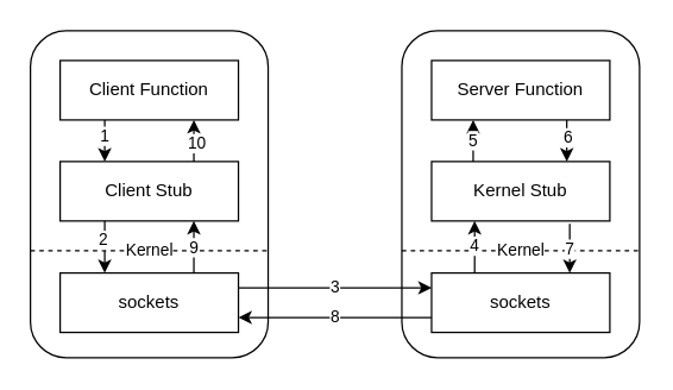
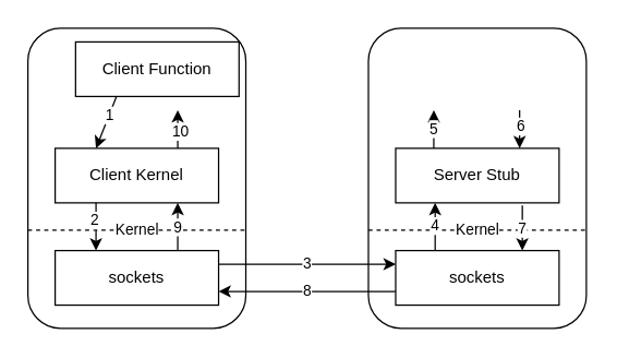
- <mxCell id="4" value="Client Function" style="rounded=0;whiteSpace=wrap;html=1;" vertex="1" parent="2"><mxGeometry x="20" y="20" width="120" height="40" as="geometry" /></mxCell>
+ <mxCell id="4" value="Client Function" style="rounded=0;whiteSpace=wrap;html=1;" vertex="1" parent="2"><mxGeometry x="35" y="10" width="120" height="40" as="geometry" /></mxCell>
- <mxCell id="18" value="Server Function" style="rounded=0;whiteSpace=wrap;html=1;" vertex="1" parent="16"><mxGeometry x="20" y="20" width="120" height="40" as="geometry" /></mxCell>
- <mxCell id="5" value="Client Stub" style="rounded=0;whiteSpace=wrap;html=1;" vertex="1" parent="2"><mxGeometry x="20" y="88" width="120" height="40" as="geometry" /></mxCell>
+ <mxCell id="5" value="Client Kernel" style="rounded=0;whiteSpace=wrap;html=1;" vertex="1" parent="2"><mxGeometry x="20" y="88" width="120" height="40" as="geometry" /></mxCell>
- <mxCell id="19" value="Kernel Stub" style="rounded=0;whiteSpace=wrap;html=1;" vertex="1" parent="16"><mxGeometry x="20" y="88" width="120" height="40" as="geometry" /></mxCell>
+ <mxCell id="19" value="Server Stub" style="rounded=0;whiteSpace=wrap;html=1;" vertex="1" parent="16"><mxGeometry x="20" y="88" width="120" height="40" as="geometry" /></mxCell>
